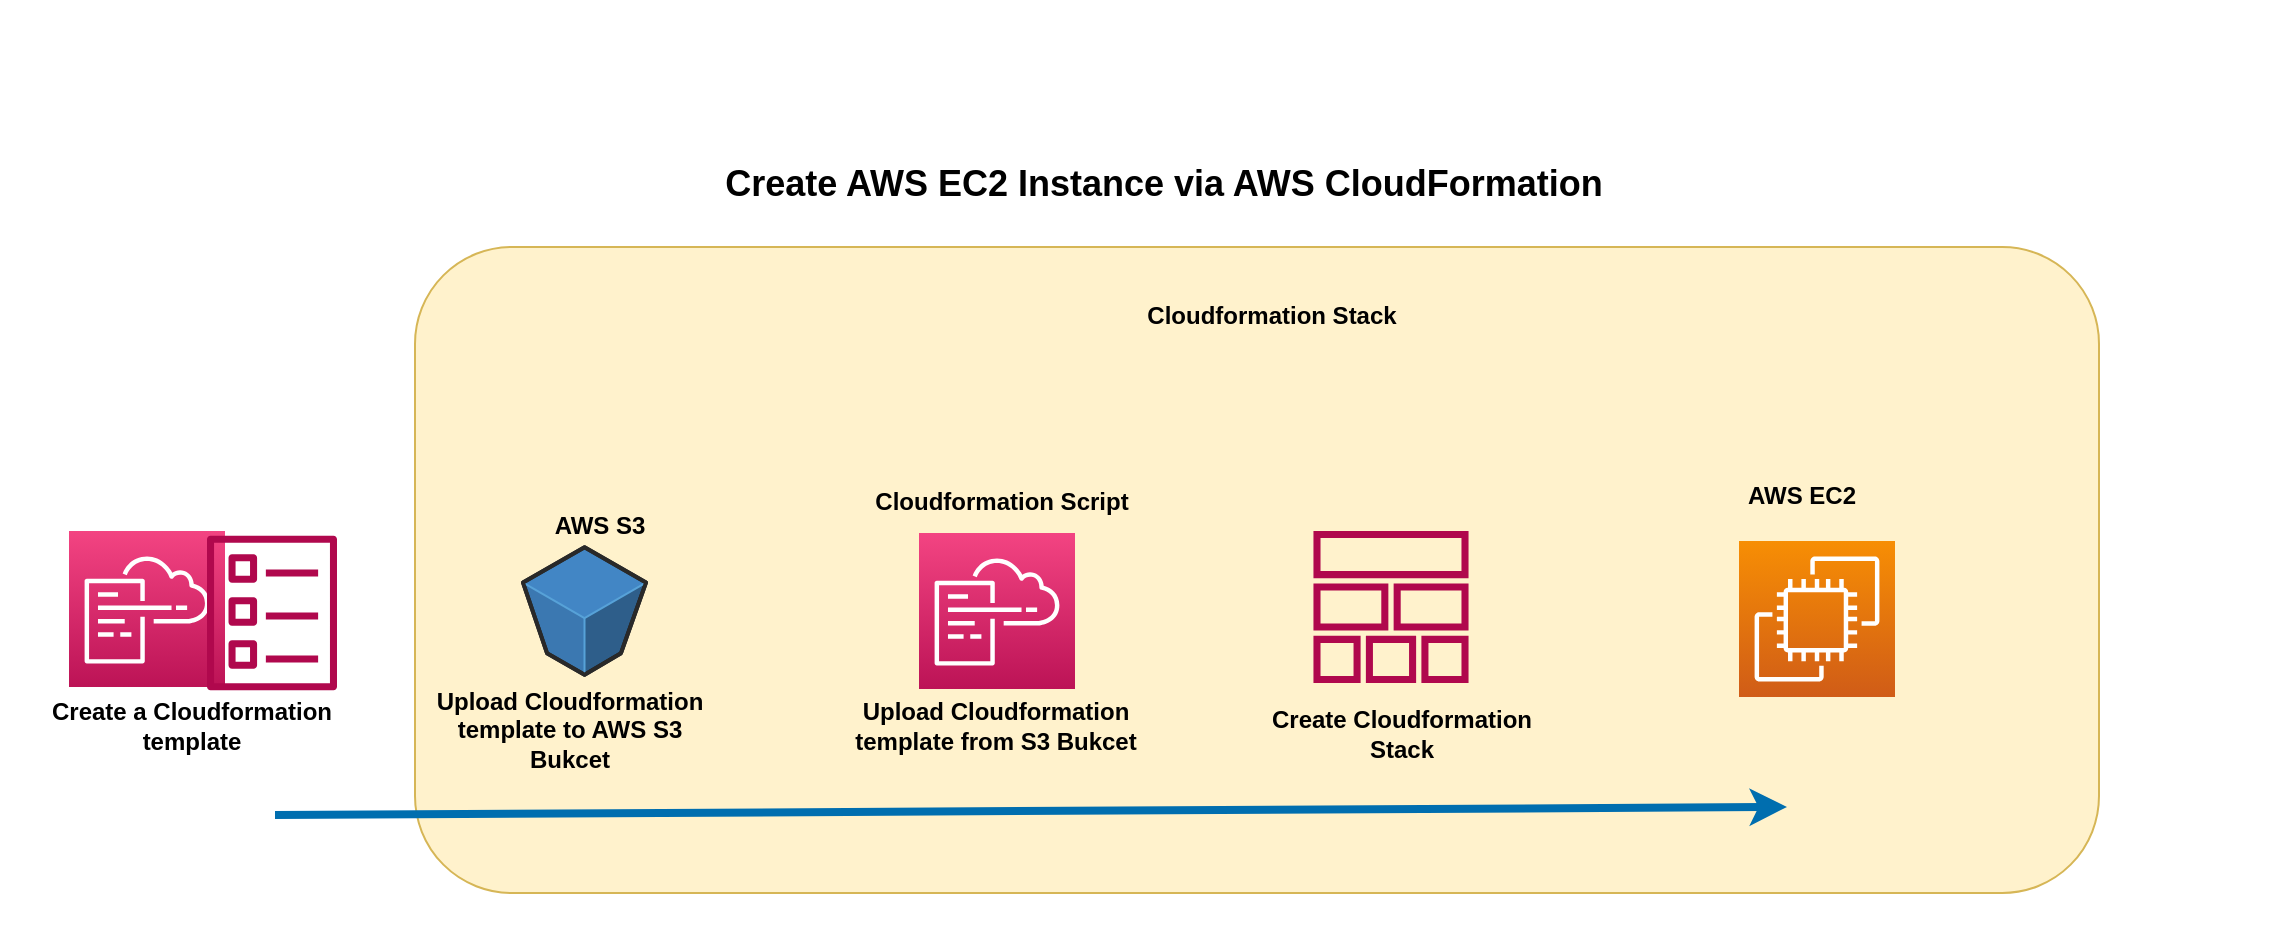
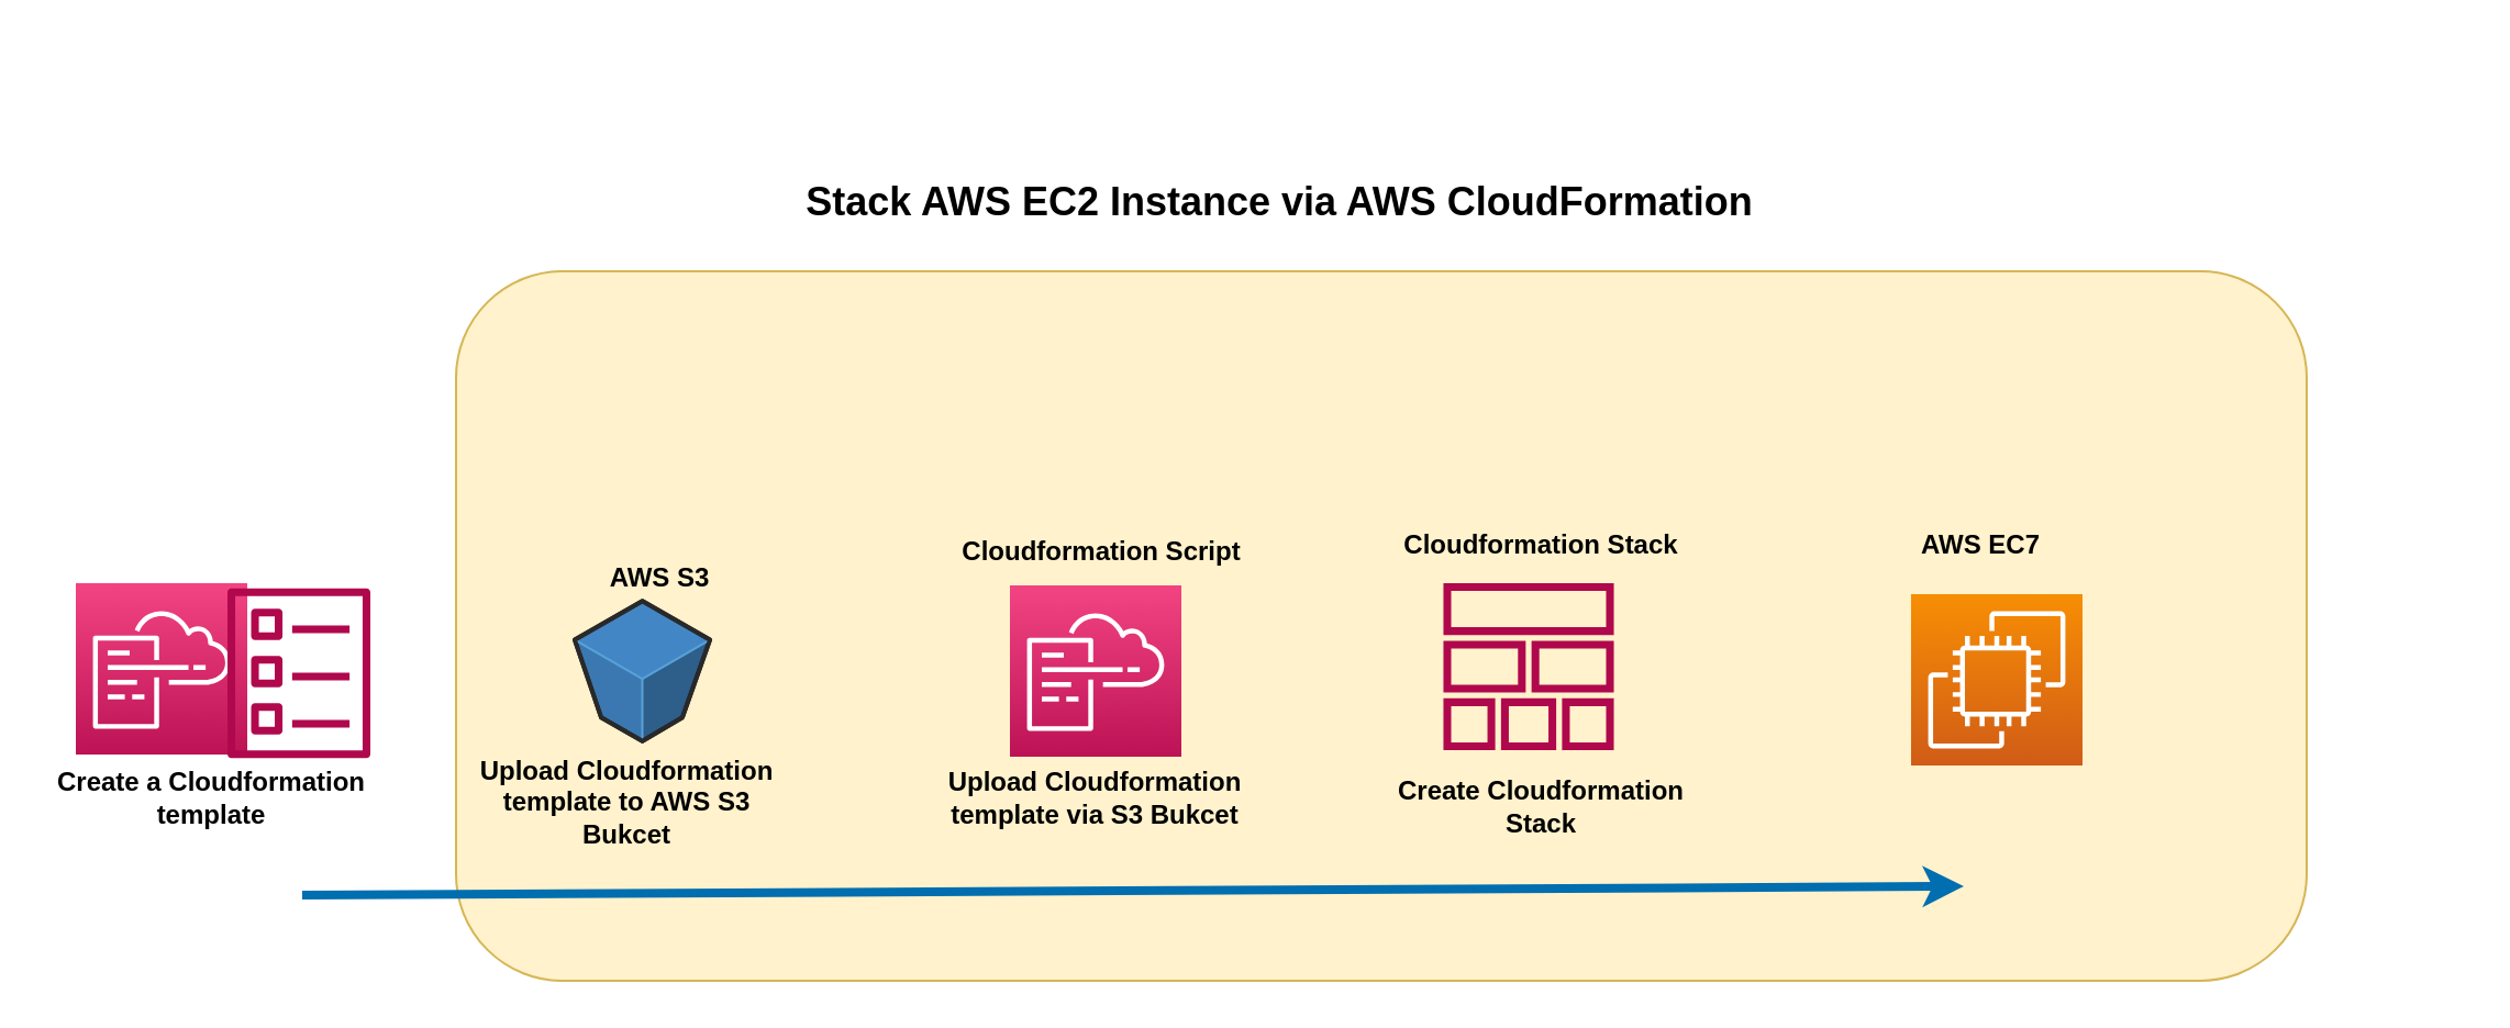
- <mxCell id="19" value="Create AWS EC2 Instance via AWS CloudFormation" style="text;html=1;strokeColor=none;fillColor=none;align=center;verticalAlign=middle;whiteSpace=wrap;rounded=0;fontSize=18;fontStyle=1" vertex="1" parent="1"><mxGeometry x="345" y="77" width="473.5" height="30" as="geometry" /></mxCell>
+ <mxCell id="19" value="Stack AWS EC2 Instance via AWS CloudFormation" style="text;html=1;strokeColor=none;fillColor=none;align=center;verticalAlign=middle;whiteSpace=wrap;rounded=0;fontSize=18;fontStyle=1" vertex="1" parent="1"><mxGeometry x="345" y="77" width="473.5" height="30" as="geometry" /></mxCell>
- <mxCell id="17" value="Cloudformation Stack" style="text;html=1;strokeColor=none;fillColor=none;align=center;verticalAlign=middle;whiteSpace=wrap;rounded=0;fontStyle=1" parent="1" vertex="1"><mxGeometry x="560" y="143" width="152" height="30" as="geometry" /></mxCell>
+ <mxCell id="17" value="Cloudformation Stack" style="text;html=1;strokeColor=none;fillColor=none;align=center;verticalAlign=middle;whiteSpace=wrap;rounded=0;fontStyle=1" parent="1" vertex="1"><mxGeometry x="625" y="233" width="152" height="30" as="geometry" /></mxCell>
- <mxCell id="18" value="AWS EC2" style="text;html=1;strokeColor=none;fillColor=none;align=center;verticalAlign=middle;whiteSpace=wrap;rounded=0;fontStyle=1" parent="1" vertex="1"><mxGeometry x="825" y="233" width="152" height="30" as="geometry" /></mxCell>
+ <mxCell id="18" value="AWS EC7" style="text;html=1;strokeColor=none;fillColor=none;align=center;verticalAlign=middle;whiteSpace=wrap;rounded=0;fontStyle=1" parent="1" vertex="1"><mxGeometry x="825" y="233" width="152" height="30" as="geometry" /></mxCell>
- <mxCell id="13" value="Upload Cloudformation template from S3 Bukcet" style="text;html=1;strokeColor=none;fillColor=none;align=center;verticalAlign=middle;whiteSpace=wrap;rounded=0;fontStyle=1" parent="1" vertex="1"><mxGeometry x="422" y="348" width="152" height="30" as="geometry" /></mxCell>
+ <mxCell id="13" value="Upload Cloudformation template via S3 Bukcet" style="text;html=1;strokeColor=none;fillColor=none;align=center;verticalAlign=middle;whiteSpace=wrap;rounded=0;fontStyle=1" parent="1" vertex="1"><mxGeometry x="422" y="348" width="152" height="30" as="geometry" /></mxCell>
